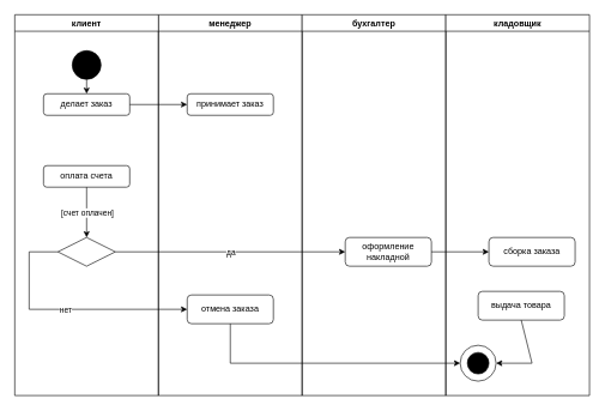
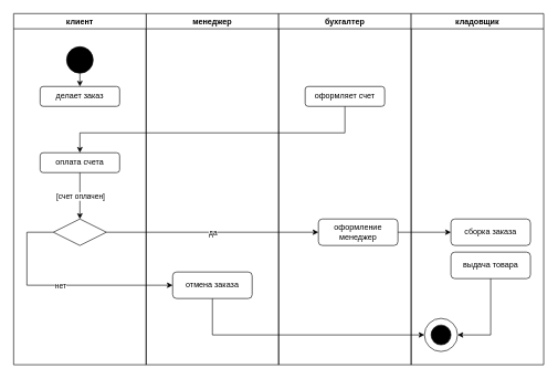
- <mxCell id="12" value="" style="endArrow=classic;html=1;rounded=0;exitX=1;exitY=0.5;exitDx=0;exitDy=0;" edge="1" parent="2" source="5" target="11"><mxGeometry width="50" height="50" relative="1" as="geometry"><mxPoint x="280" y="130" as="sourcePoint" /><mxPoint x="20" y="125" as="targetPoint" /></mxGeometry></mxCell>
- <mxCell id="11" value="принимает заказ" style="rounded=1;whiteSpace=wrap;html=1;fillColor=#FFFFFF;" vertex="1" parent="2"><mxGeometry x="40" y="110" width="120" height="30" as="geometry" /></mxCell>
+ <mxCell id="17" value="оформляет счет" style="rounded=1;whiteSpace=wrap;html=1;fillColor=#FFFFFF;" vertex="1" parent="16"><mxGeometry x="40" y="110" width="120" height="30" as="geometry" /></mxCell>
+ <mxCell id="25" value="" style="endArrow=classic;html=1;rounded=0;exitX=0.5;exitY=1;exitDx=0;exitDy=0;" edge="1" parent="1" source="17" target="7"><mxGeometry width="50" height="50" relative="1" as="geometry"><mxPoint x="500" y="150" as="sourcePoint" /><mxPoint x="120" y="240" as="targetPoint" /><Array as="points"><mxPoint x="520" y="200" /><mxPoint x="120" y="200" /></Array></mxGeometry></mxCell>
- <mxCell id="18" value="оформление накладной" style="rounded=1;whiteSpace=wrap;html=1;fillColor=#FFFFFF;" vertex="1" parent="16"><mxGeometry x="60" y="310" width="120" height="40" as="geometry" /></mxCell>
+ <mxCell id="18" value="оформление менеджер" style="rounded=1;whiteSpace=wrap;html=1;fillColor=#FFFFFF;" vertex="1" parent="16"><mxGeometry x="60" y="310" width="120" height="40" as="geometry" /></mxCell>
- <mxCell id="21" value="выдача товара" style="rounded=1;whiteSpace=wrap;html=1;fillColor=#FFFFFF;" vertex="1" parent="19"><mxGeometry x="45" y="385" width="120" height="40" as="geometry" /></mxCell>
+ <mxCell id="21" value="выдача товара" style="rounded=1;whiteSpace=wrap;html=1;fillColor=#FFFFFF;" vertex="1" parent="19"><mxGeometry x="60" y="360" width="120" height="40" as="geometry" /></mxCell>
